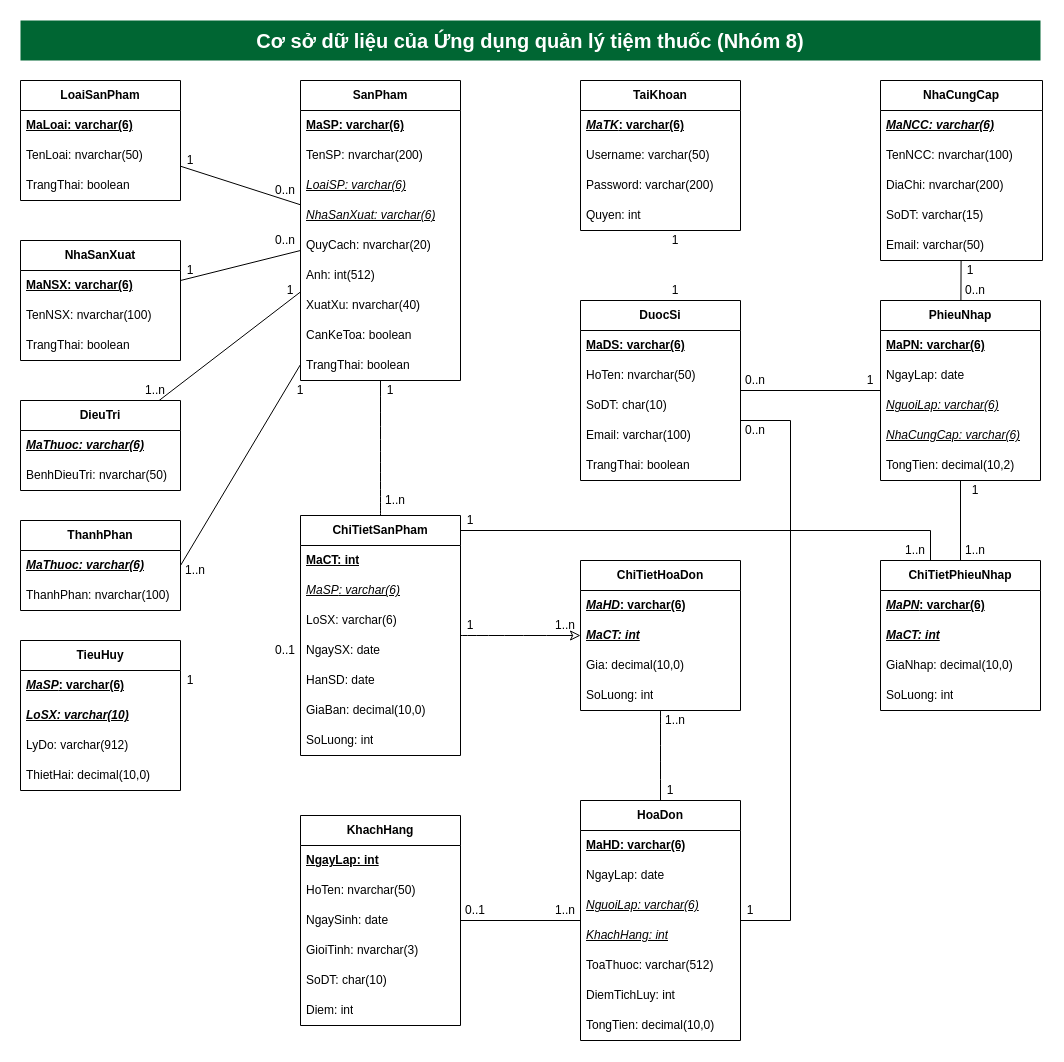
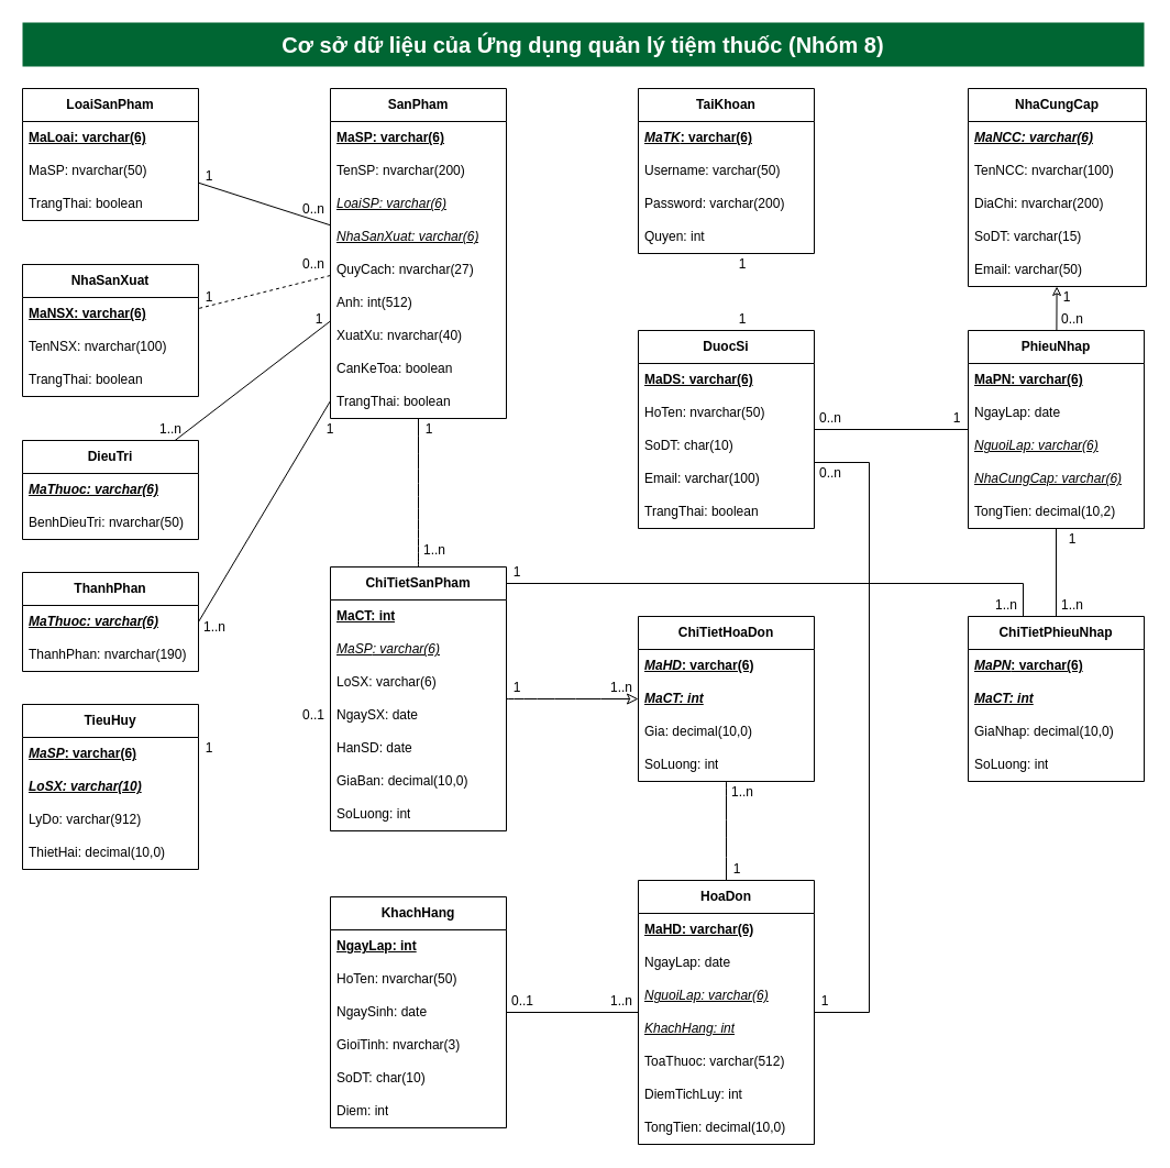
- <mxCell id="8" value="TenLoai: nvarchar(50)" style="text;strokeColor=none;fillColor=none;align=left;verticalAlign=middle;spacingLeft=4;spacingRight=4;overflow=hidden;points=[[0,0.5],[1,0.5]];portConstraint=eastwest;rotatable=0;whiteSpace=wrap;html=1;" parent="6" vertex="1"><mxGeometry y="60" width="160" height="30" as="geometry" /></mxCell>
+ <mxCell id="8" value="MaSP: nvarchar(50)" style="text;strokeColor=none;fillColor=none;align=left;verticalAlign=middle;spacingLeft=4;spacingRight=4;overflow=hidden;points=[[0,0.5],[1,0.5]];portConstraint=eastwest;rotatable=0;whiteSpace=wrap;html=1;" parent="6" vertex="1"><mxGeometry y="60" width="160" height="30" as="geometry" /></mxCell>
- <mxCell id="17" value="QuyCach: nvarchar(20)" style="text;strokeColor=none;fillColor=none;align=left;verticalAlign=middle;spacingLeft=4;spacingRight=4;overflow=hidden;points=[[0,0.5],[1,0.5]];portConstraint=eastwest;rotatable=0;whiteSpace=wrap;html=1;" parent="12" vertex="1"><mxGeometry y="150" width="160" height="30" as="geometry" /></mxCell>
+ <mxCell id="17" value="QuyCach: nvarchar(27)" style="text;strokeColor=none;fillColor=none;align=left;verticalAlign=middle;spacingLeft=4;spacingRight=4;overflow=hidden;points=[[0,0.5],[1,0.5]];portConstraint=eastwest;rotatable=0;whiteSpace=wrap;html=1;" parent="12" vertex="1"><mxGeometry y="150" width="160" height="30" as="geometry" /></mxCell>
- <mxCell id="77" style="edgeStyle=none;rounded=0;orthogonalLoop=1;jettySize=auto;html=1;endArrow=none;endFill=0;" parent="1" source="12" target="2" edge="1"><mxGeometry relative="1" as="geometry" /></mxCell>
+ <mxCell id="77" style="edgeStyle=none;rounded=0;orthogonalLoop=1;jettySize=auto;html=1;endArrow=none;endFill=0;dashed=1;" parent="1" source="12" target="2" edge="1"><mxGeometry relative="1" as="geometry" /></mxCell>
- <mxCell id="35" style="rounded=0;orthogonalLoop=1;jettySize=auto;html=1;endArrow=none;endFill=0;" parent="1" source="36" target="64" edge="1"><mxGeometry relative="1" as="geometry" /></mxCell>
+ <mxCell id="35" style="rounded=0;orthogonalLoop=1;jettySize=auto;html=1;endArrow=classic;endFill=0;" parent="1" source="36" target="64" edge="1"><mxGeometry relative="1" as="geometry" /></mxCell>
- <mxCell id="27" value="ThanhPhan: nvarchar(100)" style="text;strokeColor=none;fillColor=none;align=left;verticalAlign=middle;spacingLeft=4;spacingRight=4;overflow=hidden;points=[[0,0.5],[1,0.5]];portConstraint=eastwest;rotatable=0;whiteSpace=wrap;html=1;" parent="25" vertex="1"><mxGeometry y="60" width="160" height="30" as="geometry" /></mxCell>
+ <mxCell id="27" value="ThanhPhan: nvarchar(190)" style="text;strokeColor=none;fillColor=none;align=left;verticalAlign=middle;spacingLeft=4;spacingRight=4;overflow=hidden;points=[[0,0.5],[1,0.5]];portConstraint=eastwest;rotatable=0;whiteSpace=wrap;html=1;" parent="25" vertex="1"><mxGeometry y="60" width="160" height="30" as="geometry" /></mxCell>
